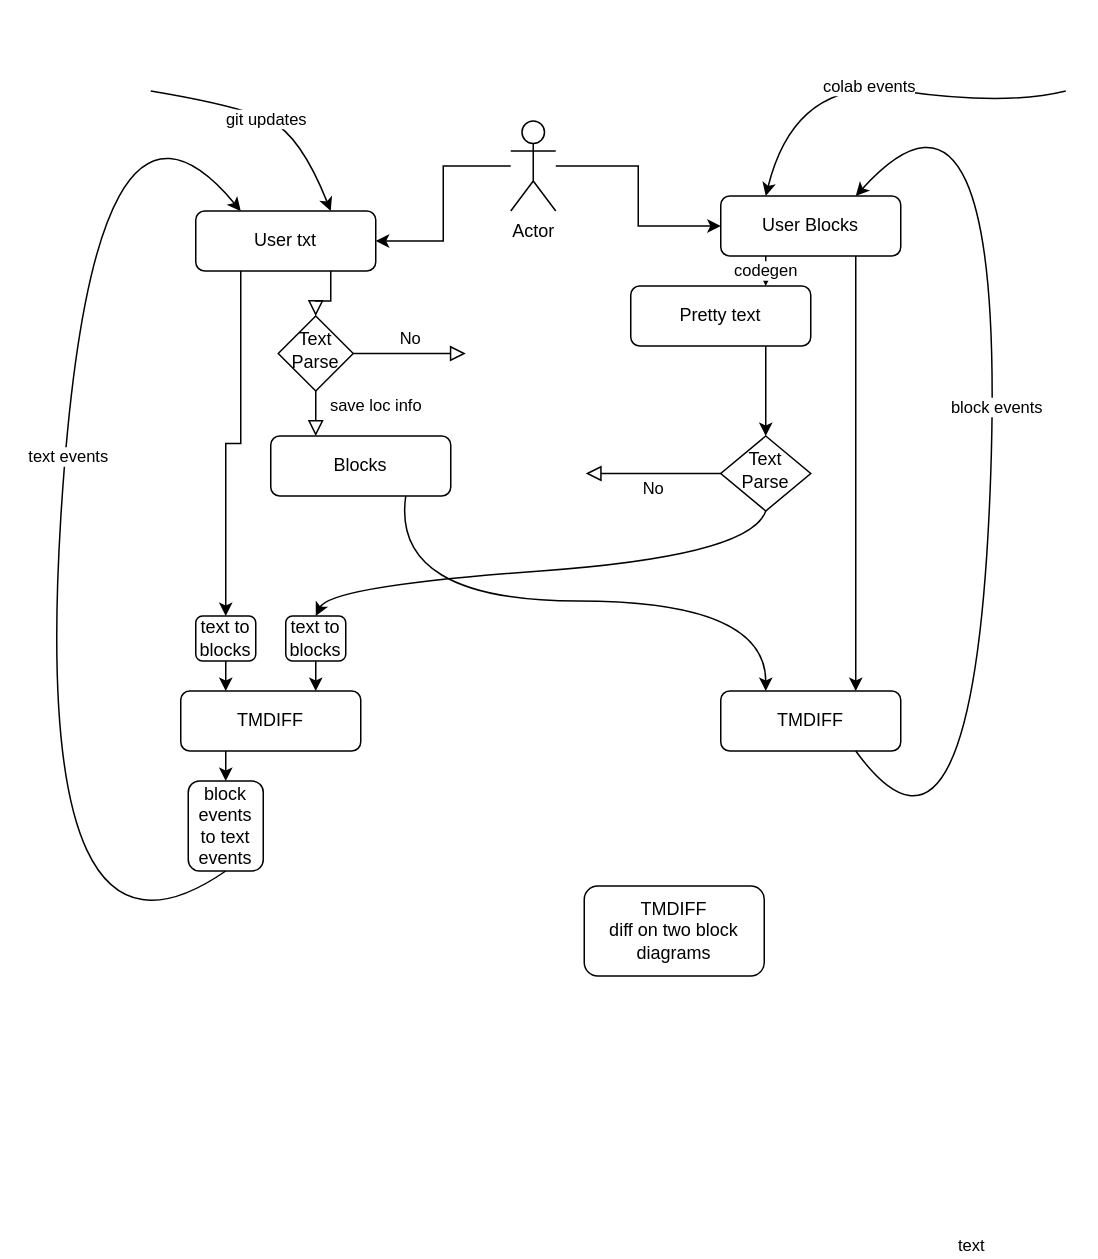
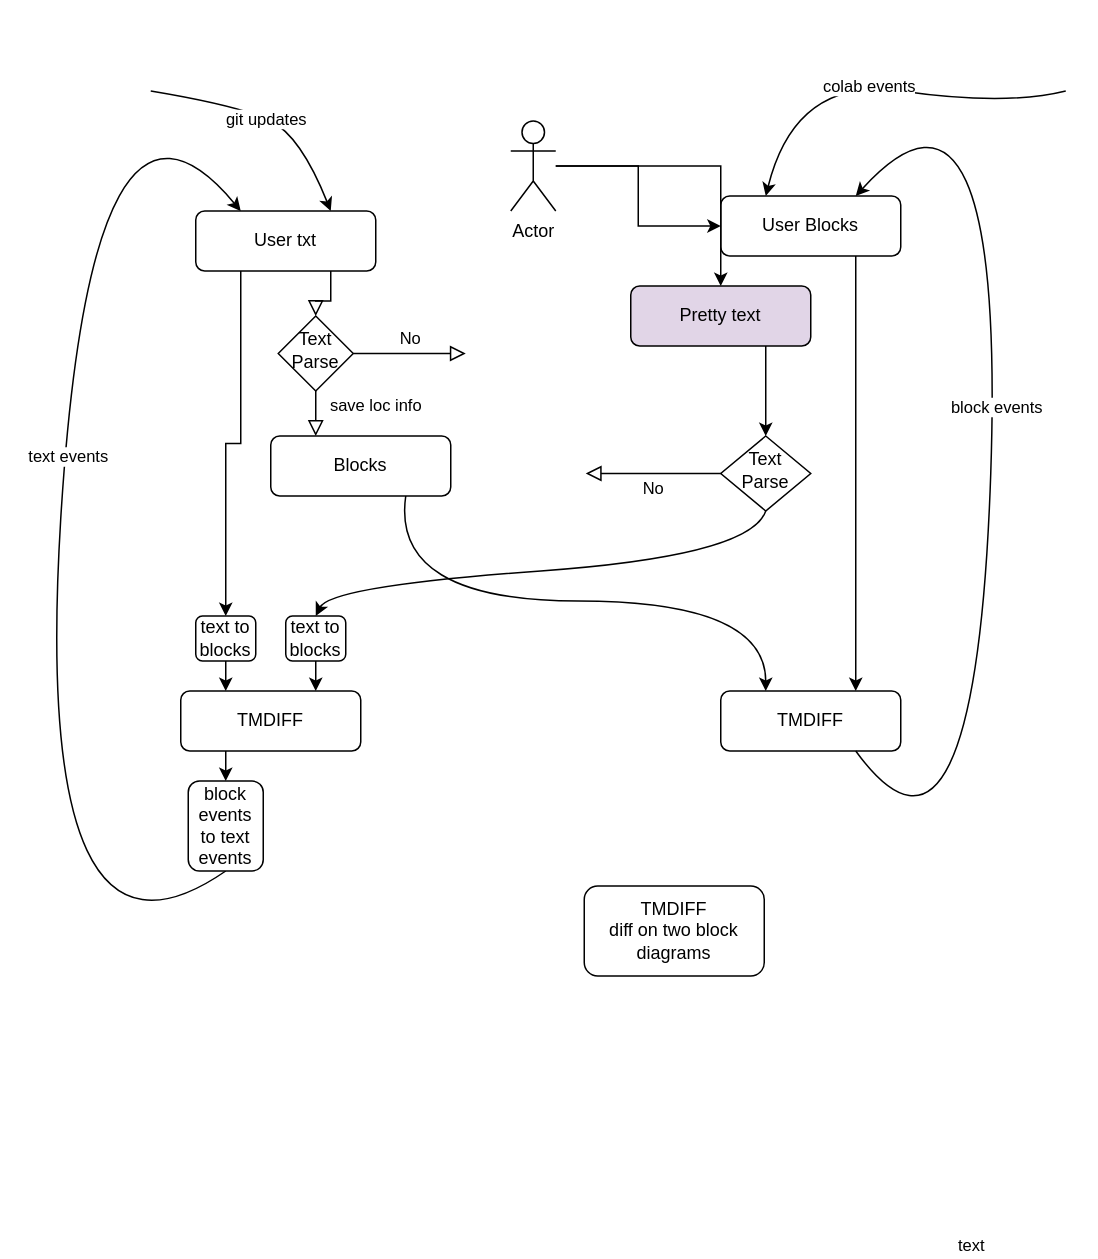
- <mxCell id="17" value="" style="edgeStyle=orthogonalEdgeStyle;rounded=0;orthogonalLoop=1;jettySize=auto;html=1;" edge="1" parent="1" source="18" target="4"><mxGeometry relative="1" as="geometry" /></mxCell>
+ <mxCell id="17" value="" style="edgeStyle=orthogonalEdgeStyle;rounded=0;orthogonalLoop=1;jettySize=auto;html=1;" edge="1" parent="1" source="18" target="14"><mxGeometry relative="1" as="geometry" /></mxCell>
- <mxCell id="20" value="codegen" style="edgeStyle=orthogonalEdgeStyle;rounded=0;orthogonalLoop=1;jettySize=auto;html=1;entryX=0.75;entryY=0;entryDx=0;entryDy=0;exitX=0.25;exitY=1;exitDx=0;exitDy=0;" edge="1" parent="1" source="9" target="14"><mxGeometry relative="1" as="geometry"><mxPoint x="530" y="330" as="sourcePoint" /></mxGeometry></mxCell>
- <mxCell id="14" value="Pretty text" style="rounded=1;whiteSpace=wrap;html=1;fontSize=12;glass=0;strokeWidth=1;shadow=0;" vertex="1" parent="1"><mxGeometry x="420" y="190" width="120" height="40" as="geometry" /></mxCell>
+ <mxCell id="14" value="Pretty text" style="rounded=1;whiteSpace=wrap;html=1;fontSize=12;glass=0;strokeWidth=1;shadow=0;fillColor=#e1d5e7;" vertex="1" parent="1"><mxGeometry x="420" y="190" width="120" height="40" as="geometry" /></mxCell>
